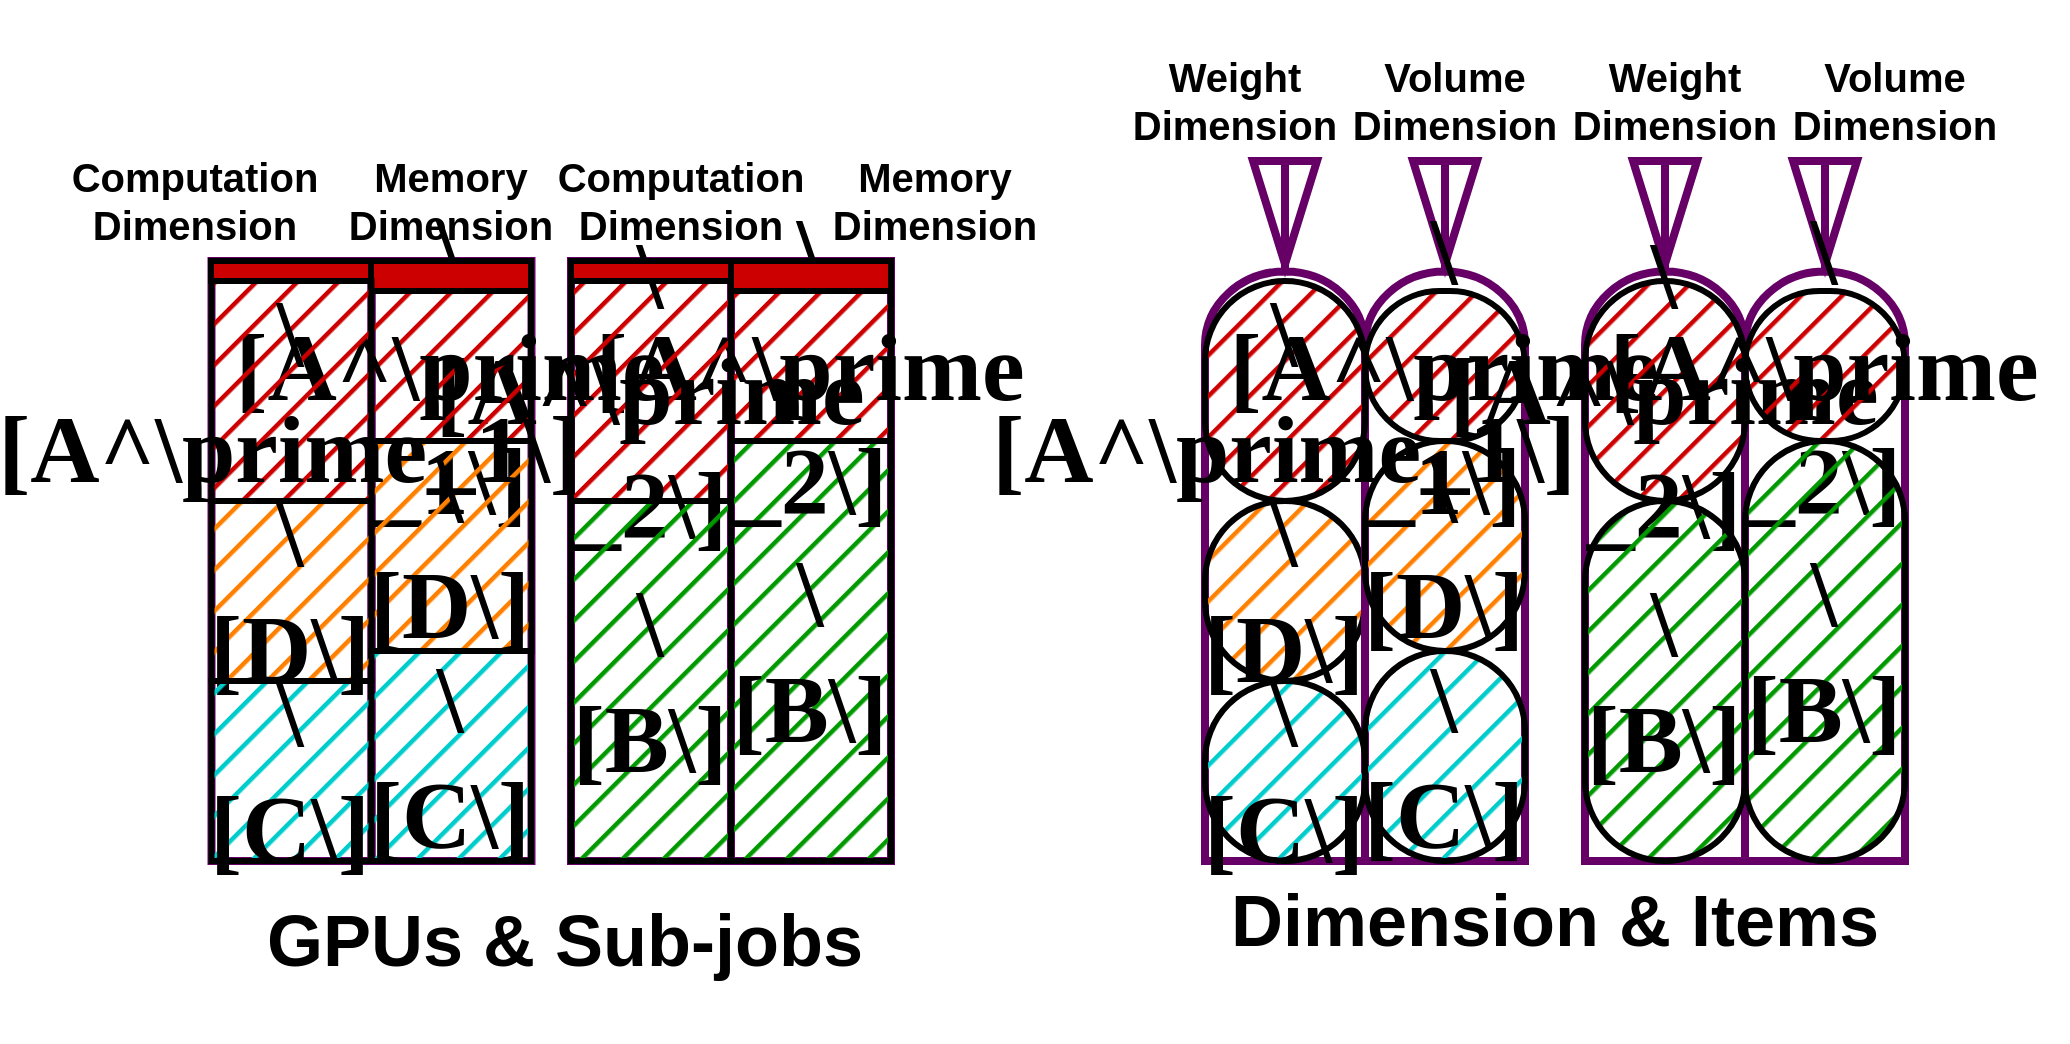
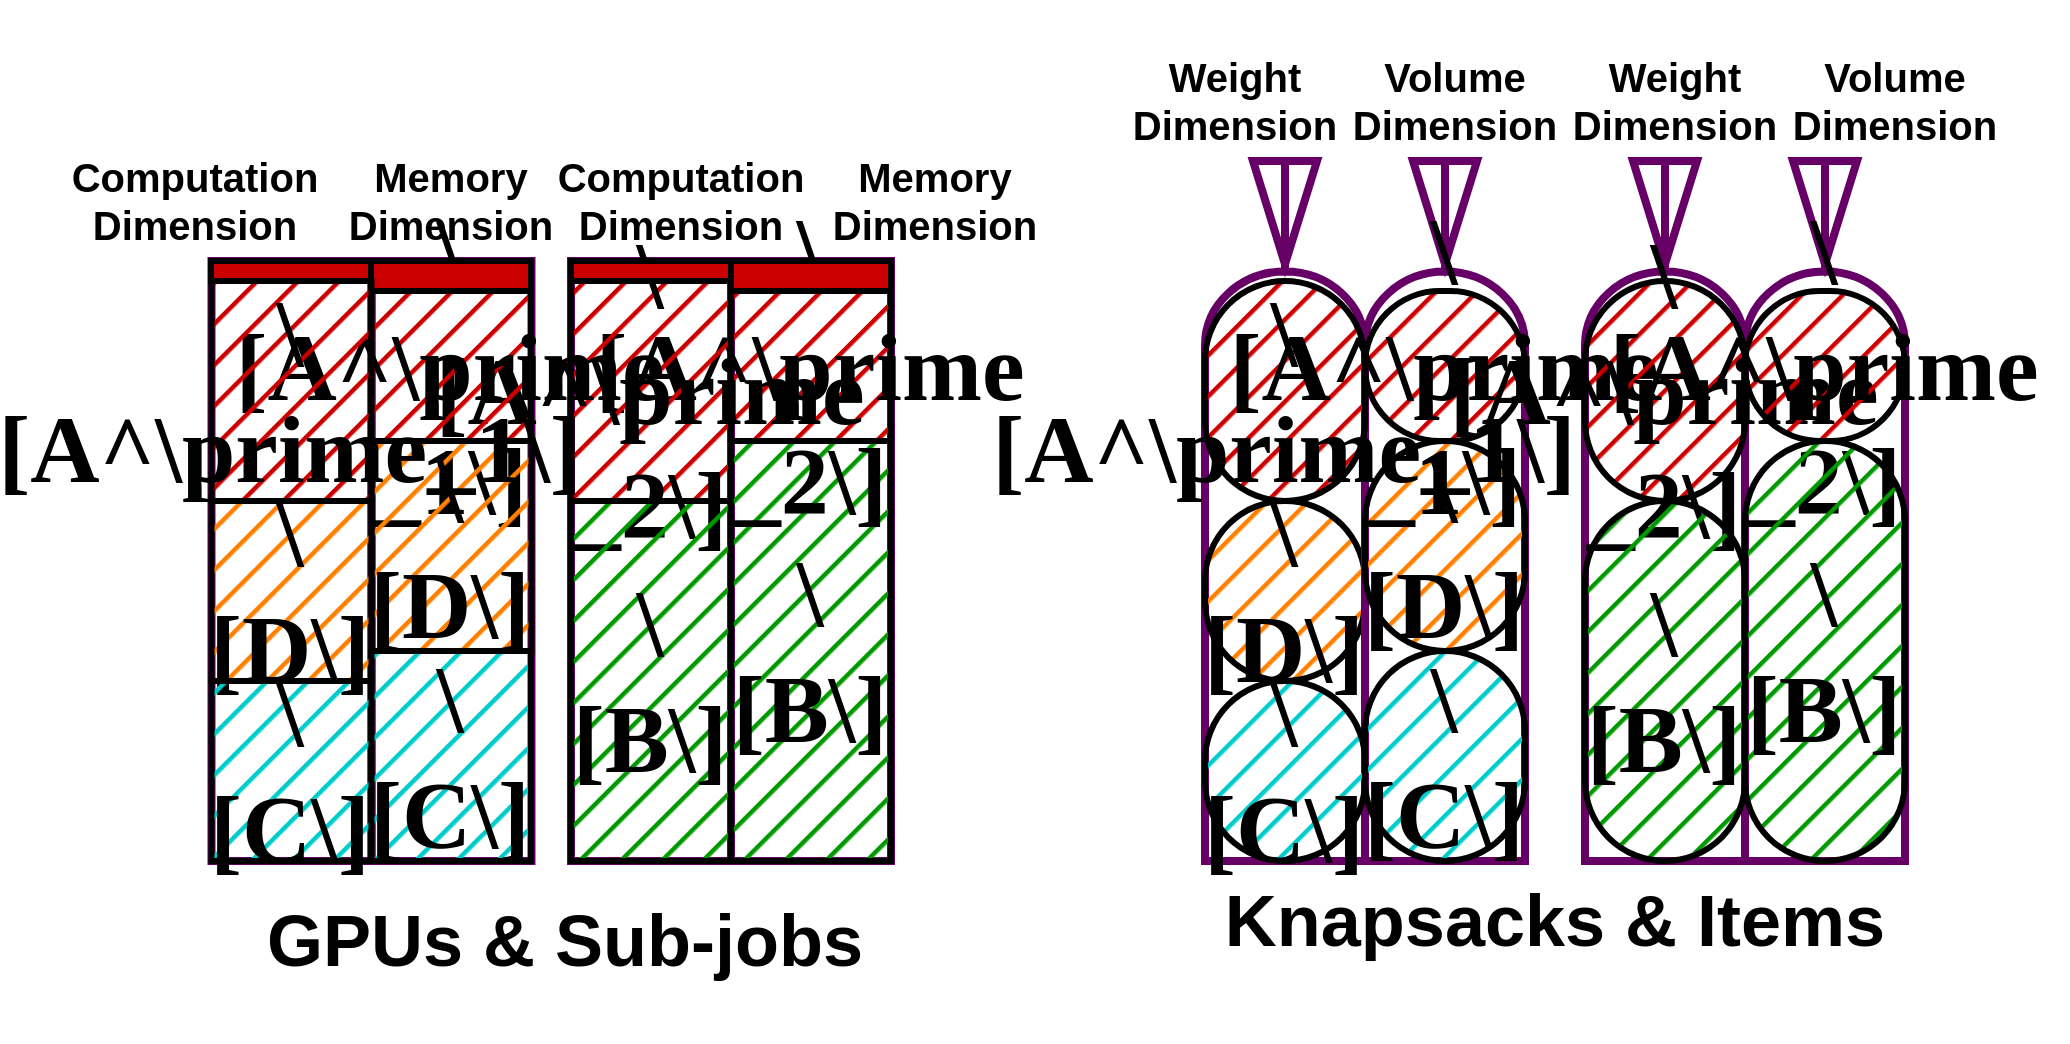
- <mxCell id="34" value="Dimension &amp;amp; Items" style="text;html=1;align=center;verticalAlign=middle;resizable=0;points=[];autosize=1;strokeColor=none;fillColor=none;fontSize=36;fontStyle=1" vertex="1" parent="1"><mxGeometry x="600" y="430" width="350" height="60" as="geometry" /></mxCell>
+ <mxCell id="34" value="Knapsacks &amp;amp; Items" style="text;html=1;align=center;verticalAlign=middle;resizable=0;points=[];autosize=1;strokeColor=none;fillColor=none;fontSize=36;fontStyle=1" vertex="1" parent="1"><mxGeometry x="600" y="430" width="350" height="60" as="geometry" /></mxCell>
